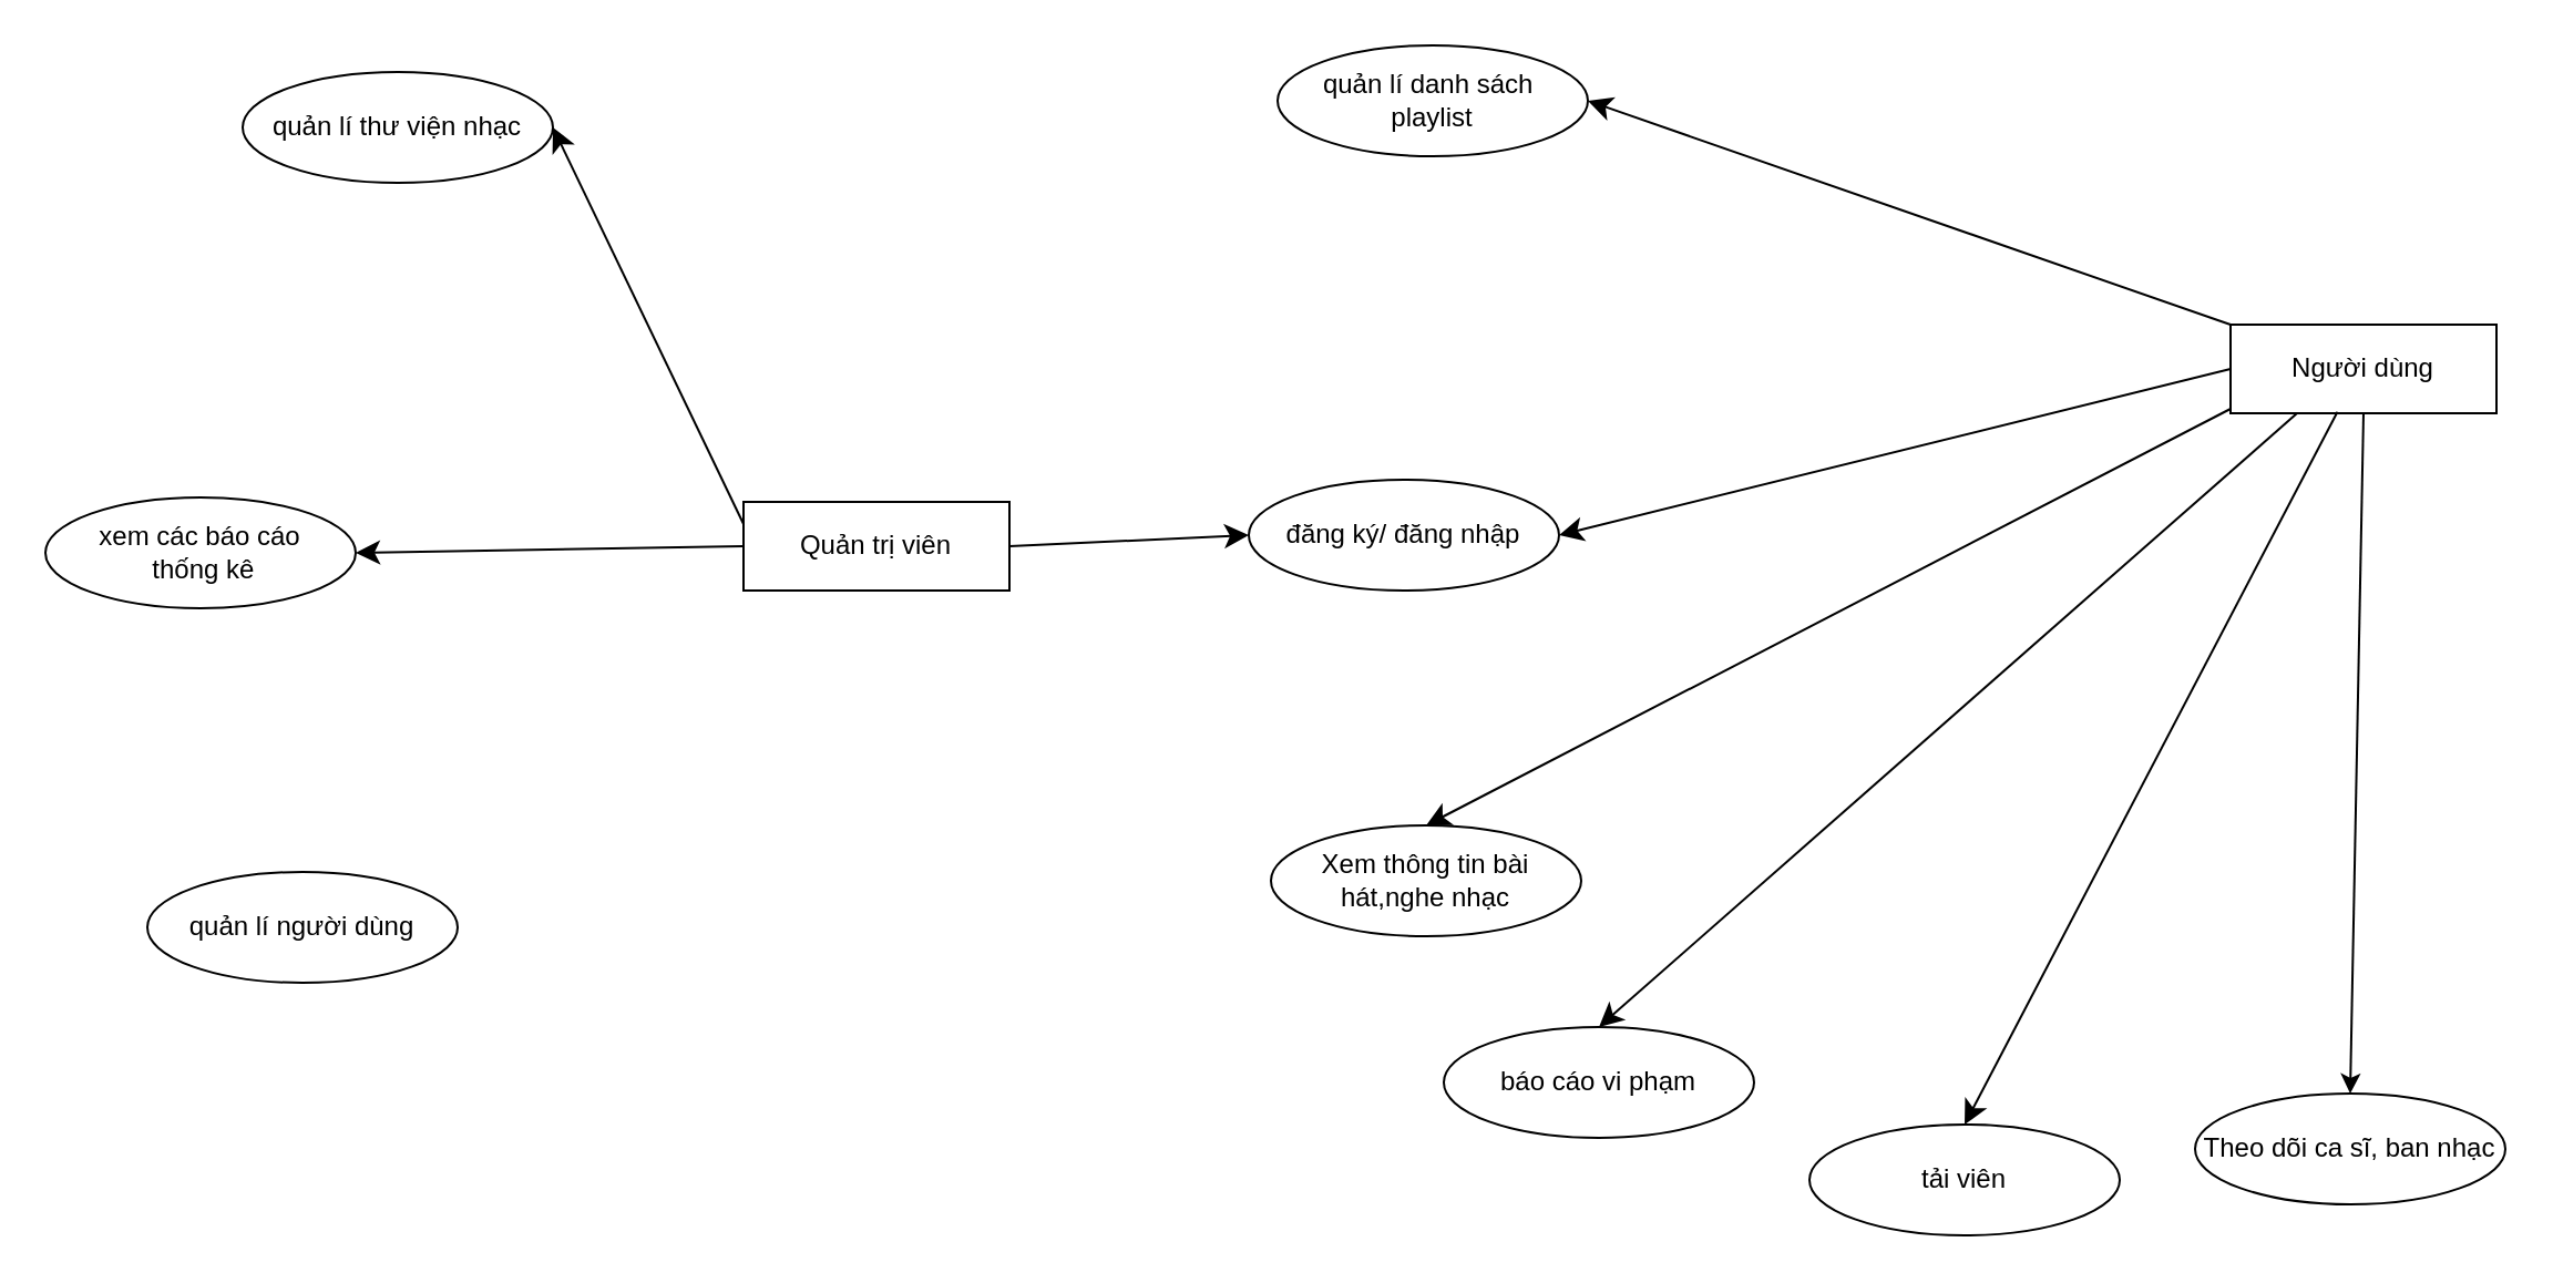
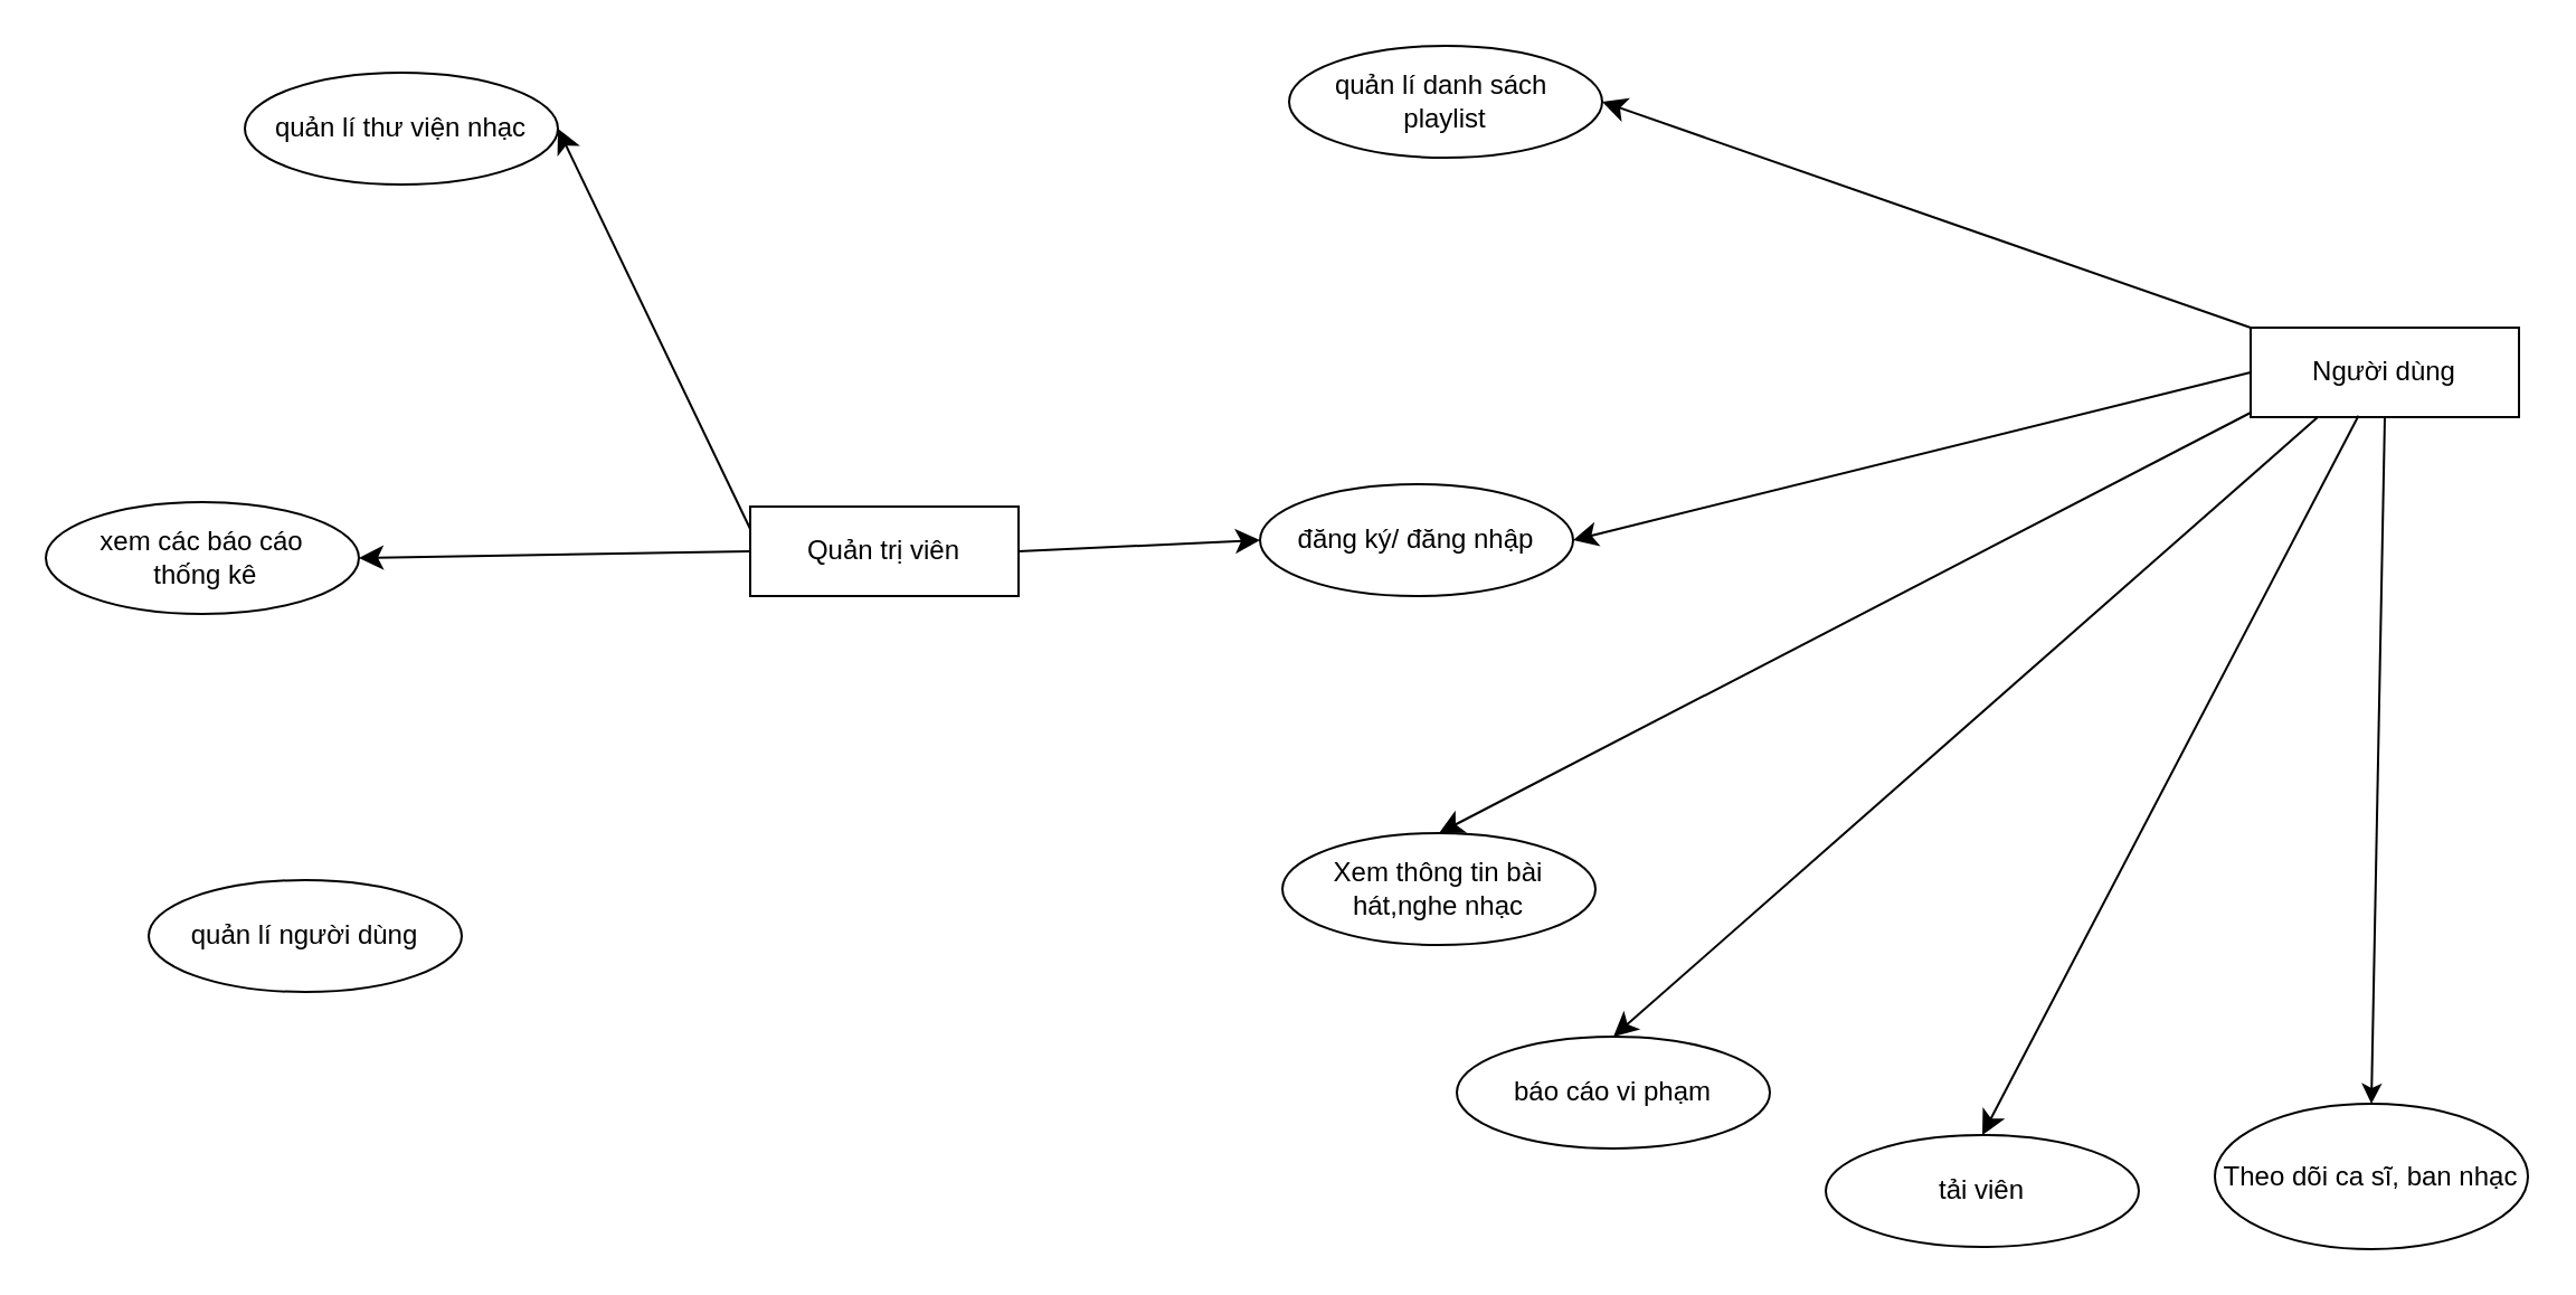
- <mxCell id="20" value="Theo dõi ca sĩ, ban nhạc" style="ellipse;whiteSpace=wrap;html=1;direction=west;" vertex="1" parent="1"><mxGeometry x="990" y="493" width="140" height="50" as="geometry" /></mxCell>
+ <mxCell id="20" value="Theo dõi ca sĩ, ban nhạc" style="ellipse;whiteSpace=wrap;html=1;direction=west;" vertex="1" parent="1"><mxGeometry x="990" y="493" width="140" height="65" as="geometry" /></mxCell>
